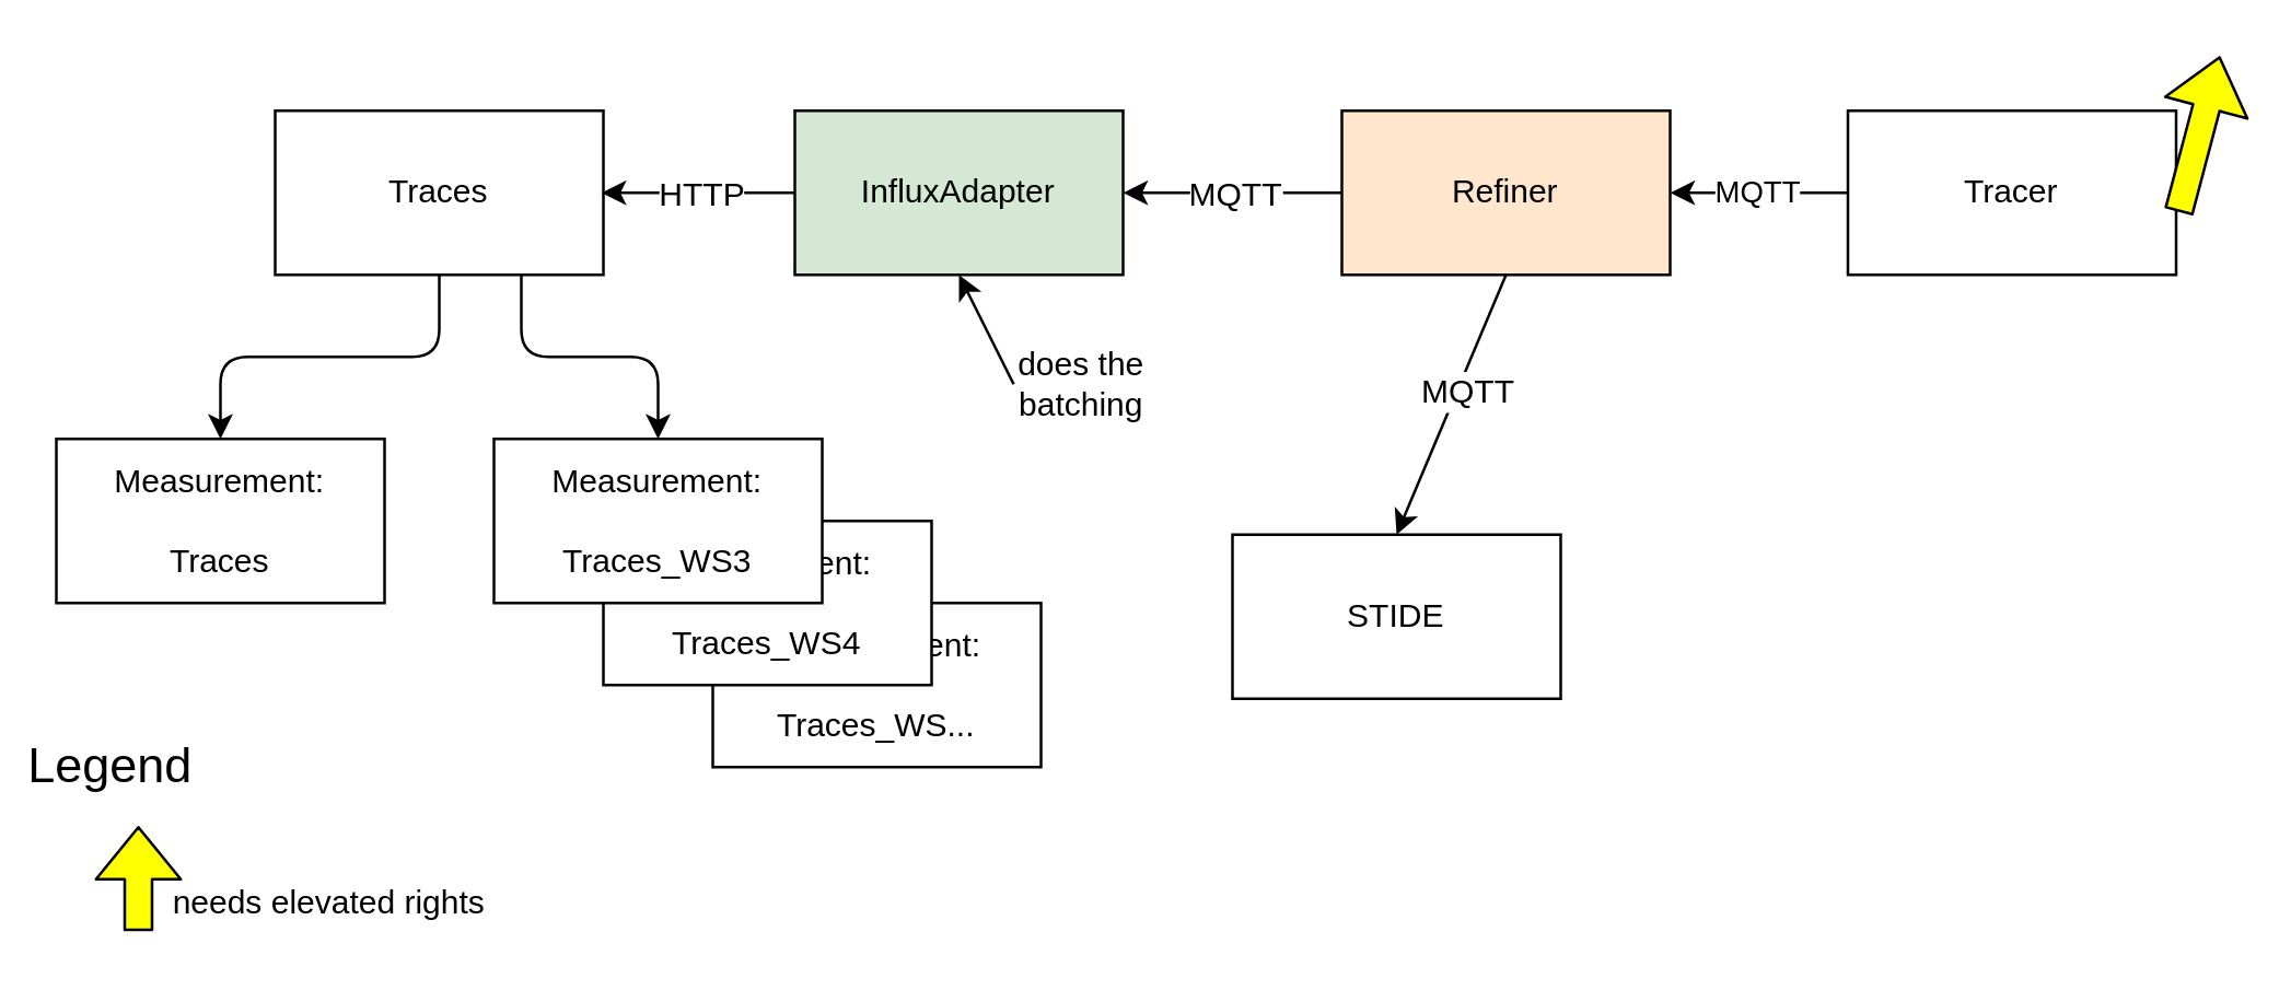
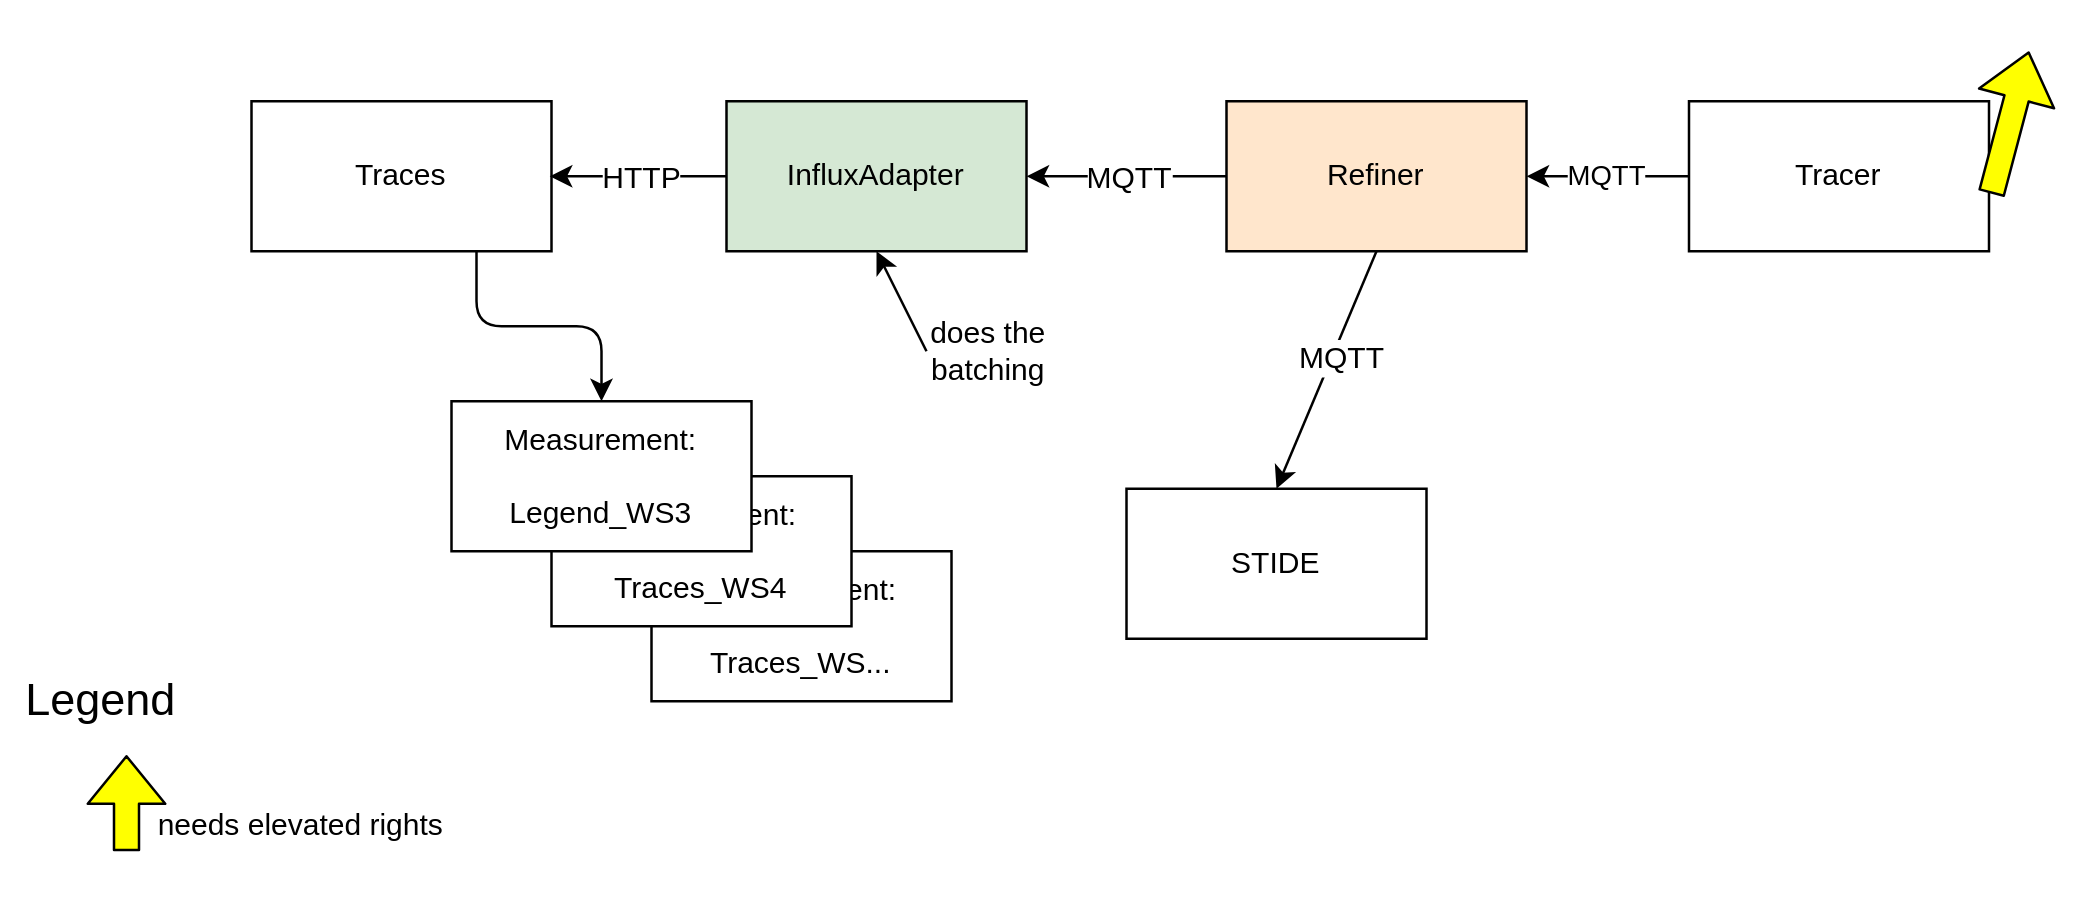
- <mxCell id="7" value="" style="endArrow=classic;html=1;exitX=0.5;exitY=1;exitDx=0;exitDy=0;entryX=0.5;entryY=0;entryDx=0;entryDy=0;" parent="1" source="3" target="4" edge="1"><mxGeometry width="50" height="50" relative="1" as="geometry"><mxPoint x="20" y="350" as="sourcePoint" /><mxPoint x="70" y="300" as="targetPoint" /><Array as="points"><mxPoint x="160" y="130" /><mxPoint x="80" y="130" /></Array></mxGeometry></mxCell>
- <mxCell id="4" value="Measurement:&lt;br&gt;&lt;br&gt;Traces" style="rounded=0;whiteSpace=wrap;html=1;" parent="1" vertex="1"><mxGeometry x="20" y="160" width="120" height="60" as="geometry" /></mxCell>
- <mxCell id="6" value="Measurement:&lt;br&gt;&lt;br&gt;&lt;div&gt;Traces_WS3&lt;/div&gt;" style="rounded=0;whiteSpace=wrap;html=1;" parent="1" vertex="1"><mxGeometry x="180" y="160" width="120" height="60" as="geometry" /></mxCell>
+ <mxCell id="6" value="Measurement:&lt;br&gt;&lt;br&gt;&lt;div&gt;Legend_WS3&lt;/div&gt;" style="rounded=0;whiteSpace=wrap;html=1;" parent="1" vertex="1"><mxGeometry x="180" y="160" width="120" height="60" as="geometry" /></mxCell>
